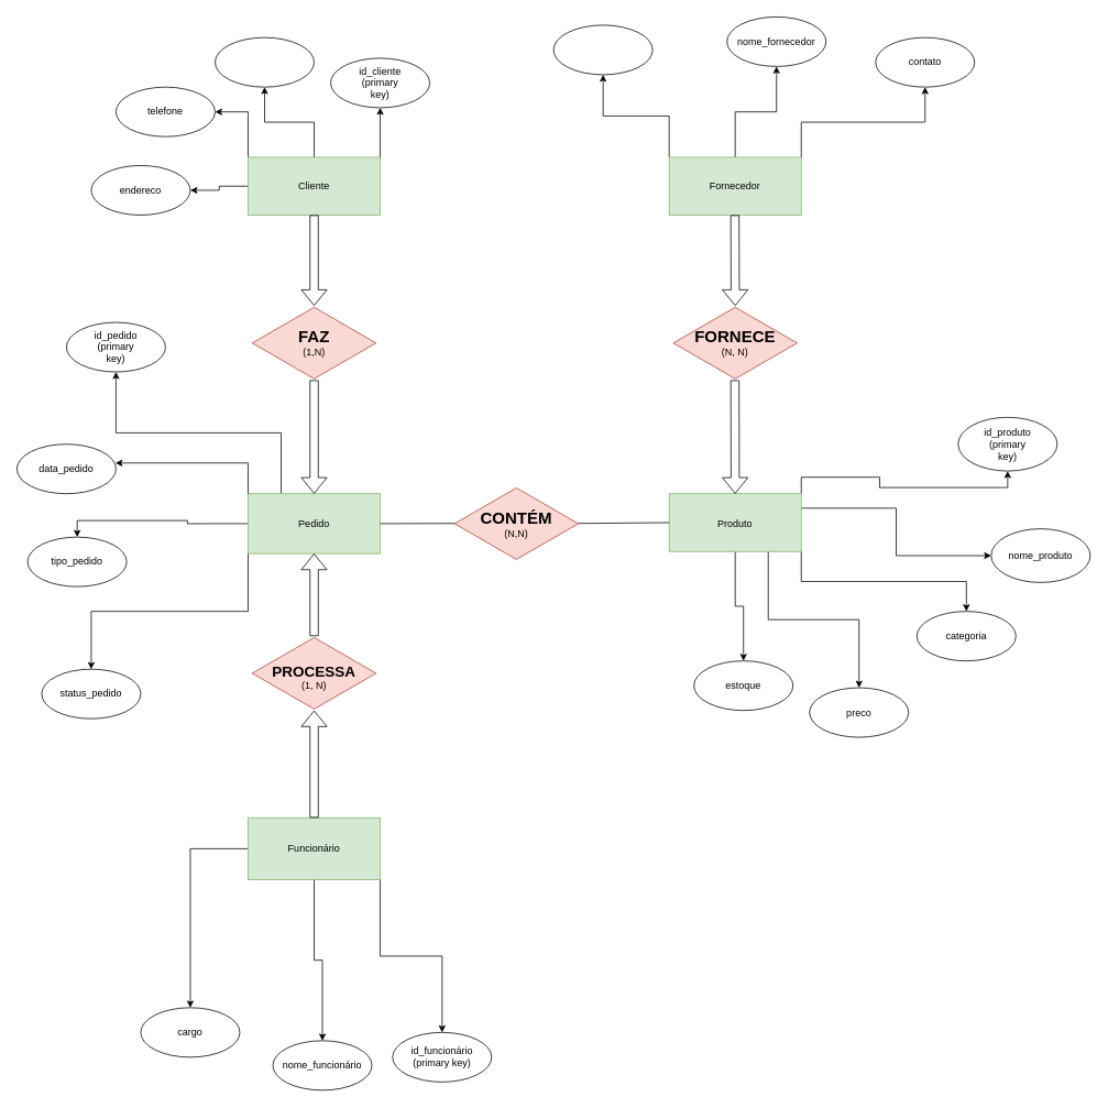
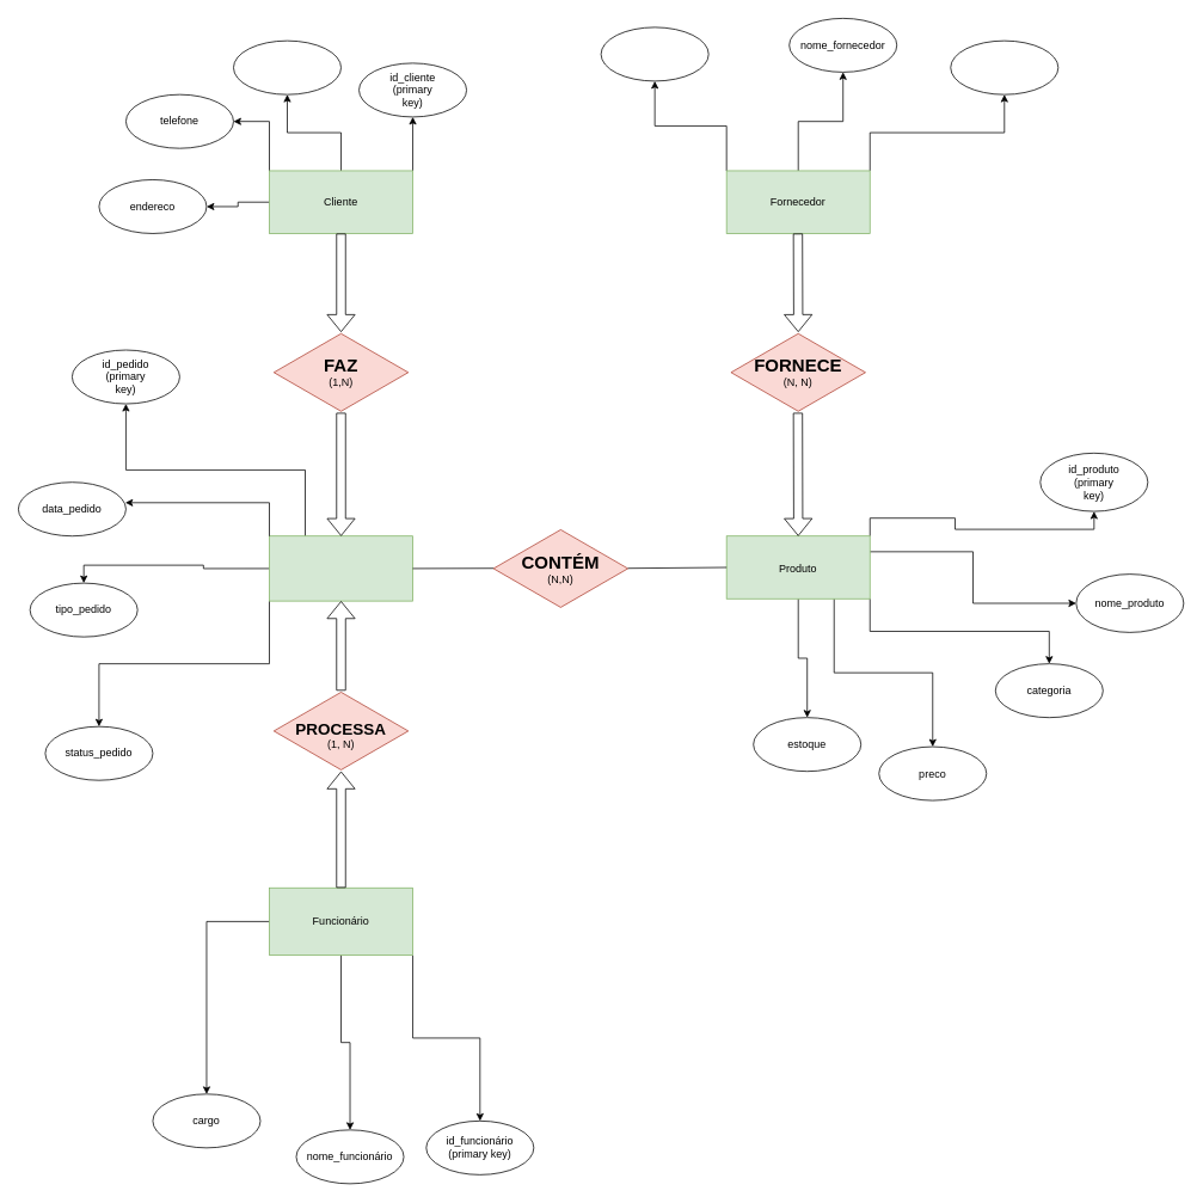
- <mxCell id="80" value="contato" style="text;html=1;align=center;verticalAlign=middle;whiteSpace=wrap;rounded=0;" vertex="1" parent="1"><mxGeometry x="1090" y="60" width="60" height="30" as="geometry" /></mxCell>
- <mxCell id="51" value="Pedido" style="text;html=1;align=center;verticalAlign=middle;whiteSpace=wrap;rounded=0;" vertex="1" parent="1"><mxGeometry x="350" y="618.75" width="60" height="30" as="geometry" /></mxCell>
